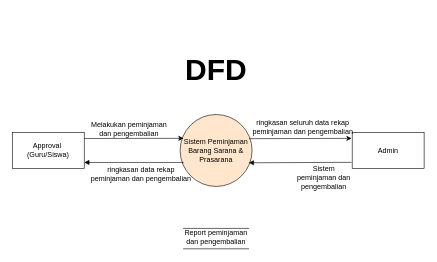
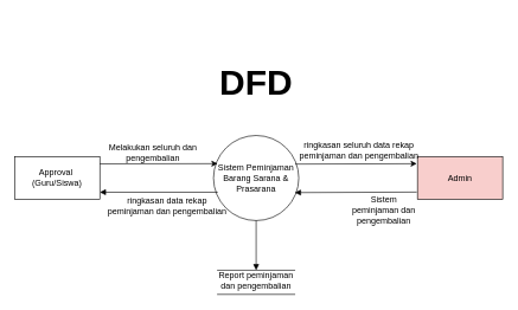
- <mxCell id="9" value="Melakukan peminjaman dan pengembalian" style="text;strokeColor=none;align=center;fillColor=none;html=1;verticalAlign=middle;whiteSpace=wrap;rounded=0;" vertex="1" parent="1"><mxGeometry x="150" y="200" width="130" height="30" as="geometry" /></mxCell>
+ <mxCell id="9" value="Melakukan seluruh dan pengembalian" style="text;strokeColor=none;align=center;fillColor=none;html=1;verticalAlign=middle;whiteSpace=wrap;rounded=0;" vertex="1" parent="1"><mxGeometry x="150" y="200" width="130" height="30" as="geometry" /></mxCell>
- <mxCell id="2" value="Sistem Peminjaman Barang Sarana &amp;amp; Prasarana" style="ellipse;whiteSpace=wrap;html=1;aspect=fixed;fillColor=#ffe6cc;" vertex="1" parent="1"><mxGeometry x="300" y="190" width="120" height="120" as="geometry" /></mxCell>
+ <mxCell id="2" value="Sistem Peminjaman Barang Sarana &amp;amp; Prasarana" style="ellipse;whiteSpace=wrap;html=1;aspect=fixed;" vertex="1" parent="1"><mxGeometry x="300" y="190" width="120" height="120" as="geometry" /></mxCell>
- <mxCell id="4" value="Admin" style="rounded=0;whiteSpace=wrap;html=1;" vertex="1" parent="1"><mxGeometry x="587" y="220" width="120" height="60" as="geometry" /></mxCell>
+ <mxCell id="4" value="Admin" style="rounded=0;whiteSpace=wrap;html=1;fillColor=#f8cecc;" vertex="1" parent="1"><mxGeometry x="587" y="220" width="120" height="60" as="geometry" /></mxCell>
+ <mxCell id="16" value="" style="endArrow=none;html=1;rounded=0;entryX=0.5;entryY=1;entryDx=0;entryDy=0;startArrow=block;startFill=1;exitX=0.5;exitY=0;exitDx=0;exitDy=0;" edge="1" parent="1" source="15" target="2"><mxGeometry width="50" height="50" relative="1" as="geometry"><mxPoint x="350" y="331.2" as="sourcePoint" /><mxPoint x="522" y="330" as="targetPoint" /></mxGeometry></mxCell>
